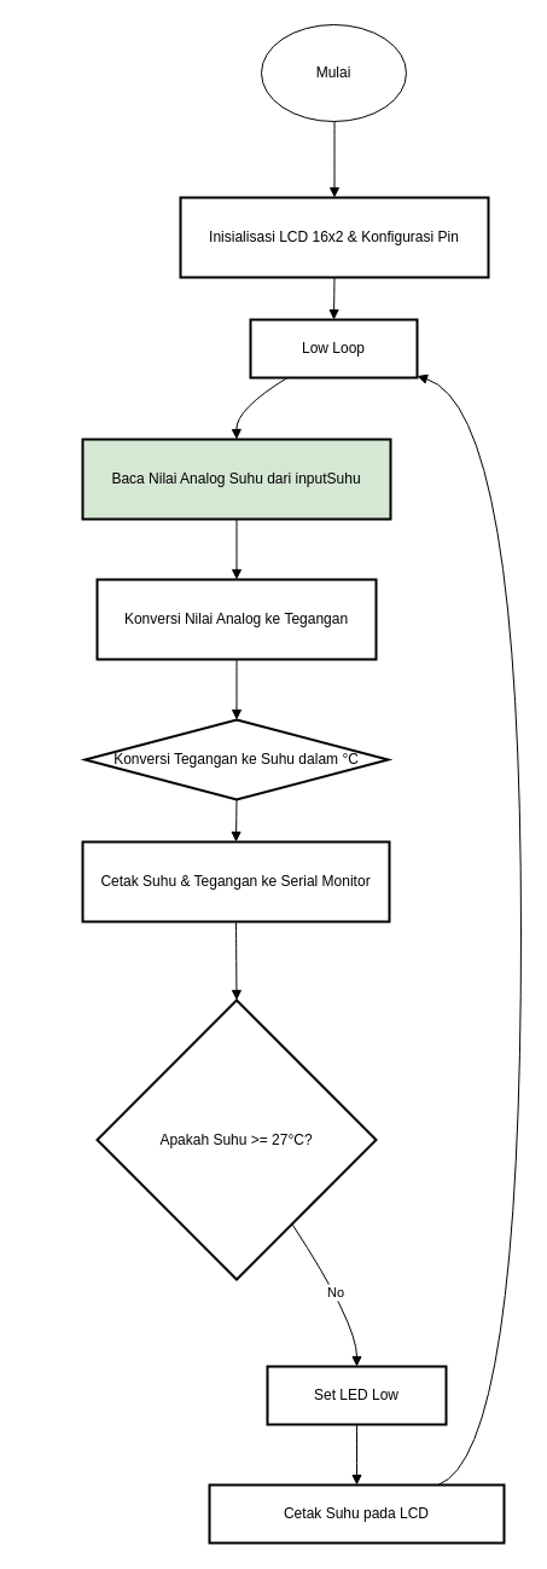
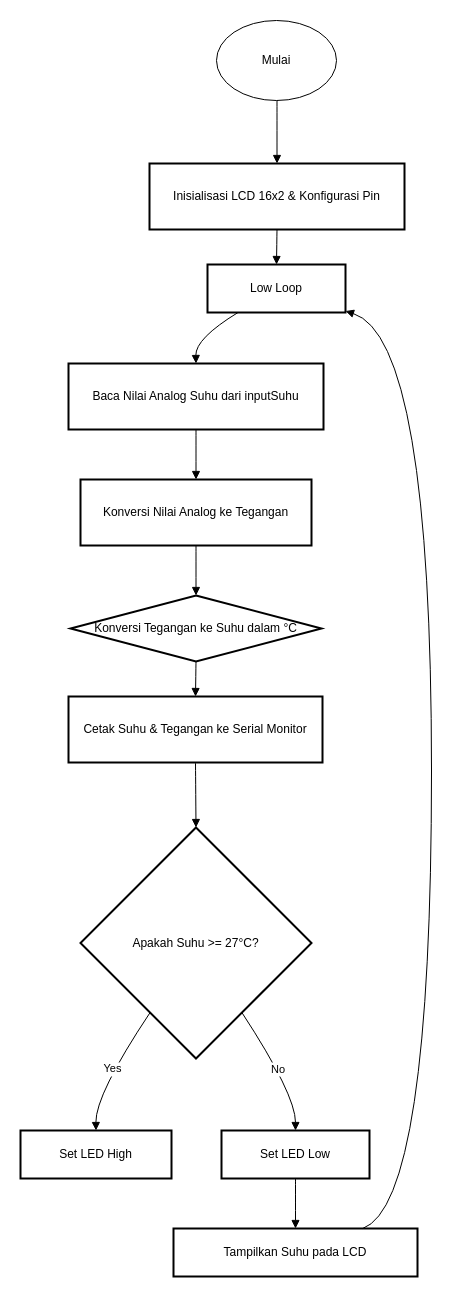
- <mxCell id="4" value="Baca Nilai Analog Suhu dari inputSuhu" style="whiteSpace=wrap;strokeWidth=2;fillColor=#d5e8d4;" vertex="1" parent="1"><mxGeometry x="68" y="363" width="255" height="66" as="geometry" /></mxCell>
+ <mxCell id="4" value="Baca Nilai Analog Suhu dari inputSuhu" style="whiteSpace=wrap;strokeWidth=2;" vertex="1" parent="1"><mxGeometry x="68" y="363" width="255" height="66" as="geometry" /></mxCell>
+ <mxCell id="19" value="Yes" style="curved=1;startArrow=none;endArrow=block;exitX=0.17;exitY=1;entryX=0.5;entryY=0;rounded=0;" edge="1" parent="1" source="8" target="9"><mxGeometry relative="1" as="geometry"><Array as="points"><mxPoint x="95" y="1094" /></Array></mxGeometry></mxCell>
+ <mxCell id="9" value="Set LED High" style="whiteSpace=wrap;strokeWidth=2;" vertex="1" parent="1"><mxGeometry x="20" y="1130" width="151" height="48" as="geometry" /></mxCell>
- <mxCell id="11" value="Cetak Suhu pada LCD" style="whiteSpace=wrap;strokeWidth=2;" vertex="1" parent="1"><mxGeometry x="173" y="1228" width="244" height="48" as="geometry" /></mxCell>
+ <mxCell id="11" value="Tampilkan Suhu pada LCD" style="whiteSpace=wrap;strokeWidth=2;" vertex="1" parent="1"><mxGeometry x="173" y="1228" width="244" height="48" as="geometry" /></mxCell>
